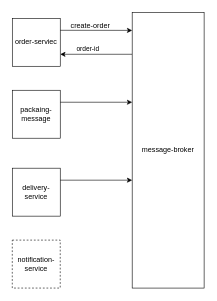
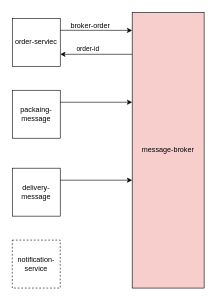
- <mxCell id="12" value="create-order" style="text;html=1;align=center;verticalAlign=middle;resizable=0;points=[];autosize=1;strokeColor=none;fillColor=none;" vertex="1" parent="1"><mxGeometry x="105" y="28" width="90" height="30" as="geometry" /></mxCell>
+ <mxCell id="12" value="broker-order" style="text;html=1;align=center;verticalAlign=middle;resizable=0;points=[];autosize=1;strokeColor=none;fillColor=none;" vertex="1" parent="1"><mxGeometry x="105" y="28" width="90" height="30" as="geometry" /></mxCell>
- <mxCell id="5" value="message-broker" style="rounded=0;whiteSpace=wrap;html=1;" vertex="1" parent="1"><mxGeometry x="220" y="20" width="120" height="460" as="geometry" /></mxCell>
+ <mxCell id="5" value="message-broker" style="rounded=0;whiteSpace=wrap;html=1;fillColor=#f8cecc;" vertex="1" parent="1"><mxGeometry x="220" y="20" width="120" height="460" as="geometry" /></mxCell>
- <mxCell id="8" value="delivery-service" style="whiteSpace=wrap;html=1;aspect=fixed;" vertex="1" parent="1"><mxGeometry x="20" y="280" width="80" height="80" as="geometry" /></mxCell>
+ <mxCell id="8" value="delivery-message" style="whiteSpace=wrap;html=1;aspect=fixed;" vertex="1" parent="1"><mxGeometry x="20" y="280" width="80" height="80" as="geometry" /></mxCell>
